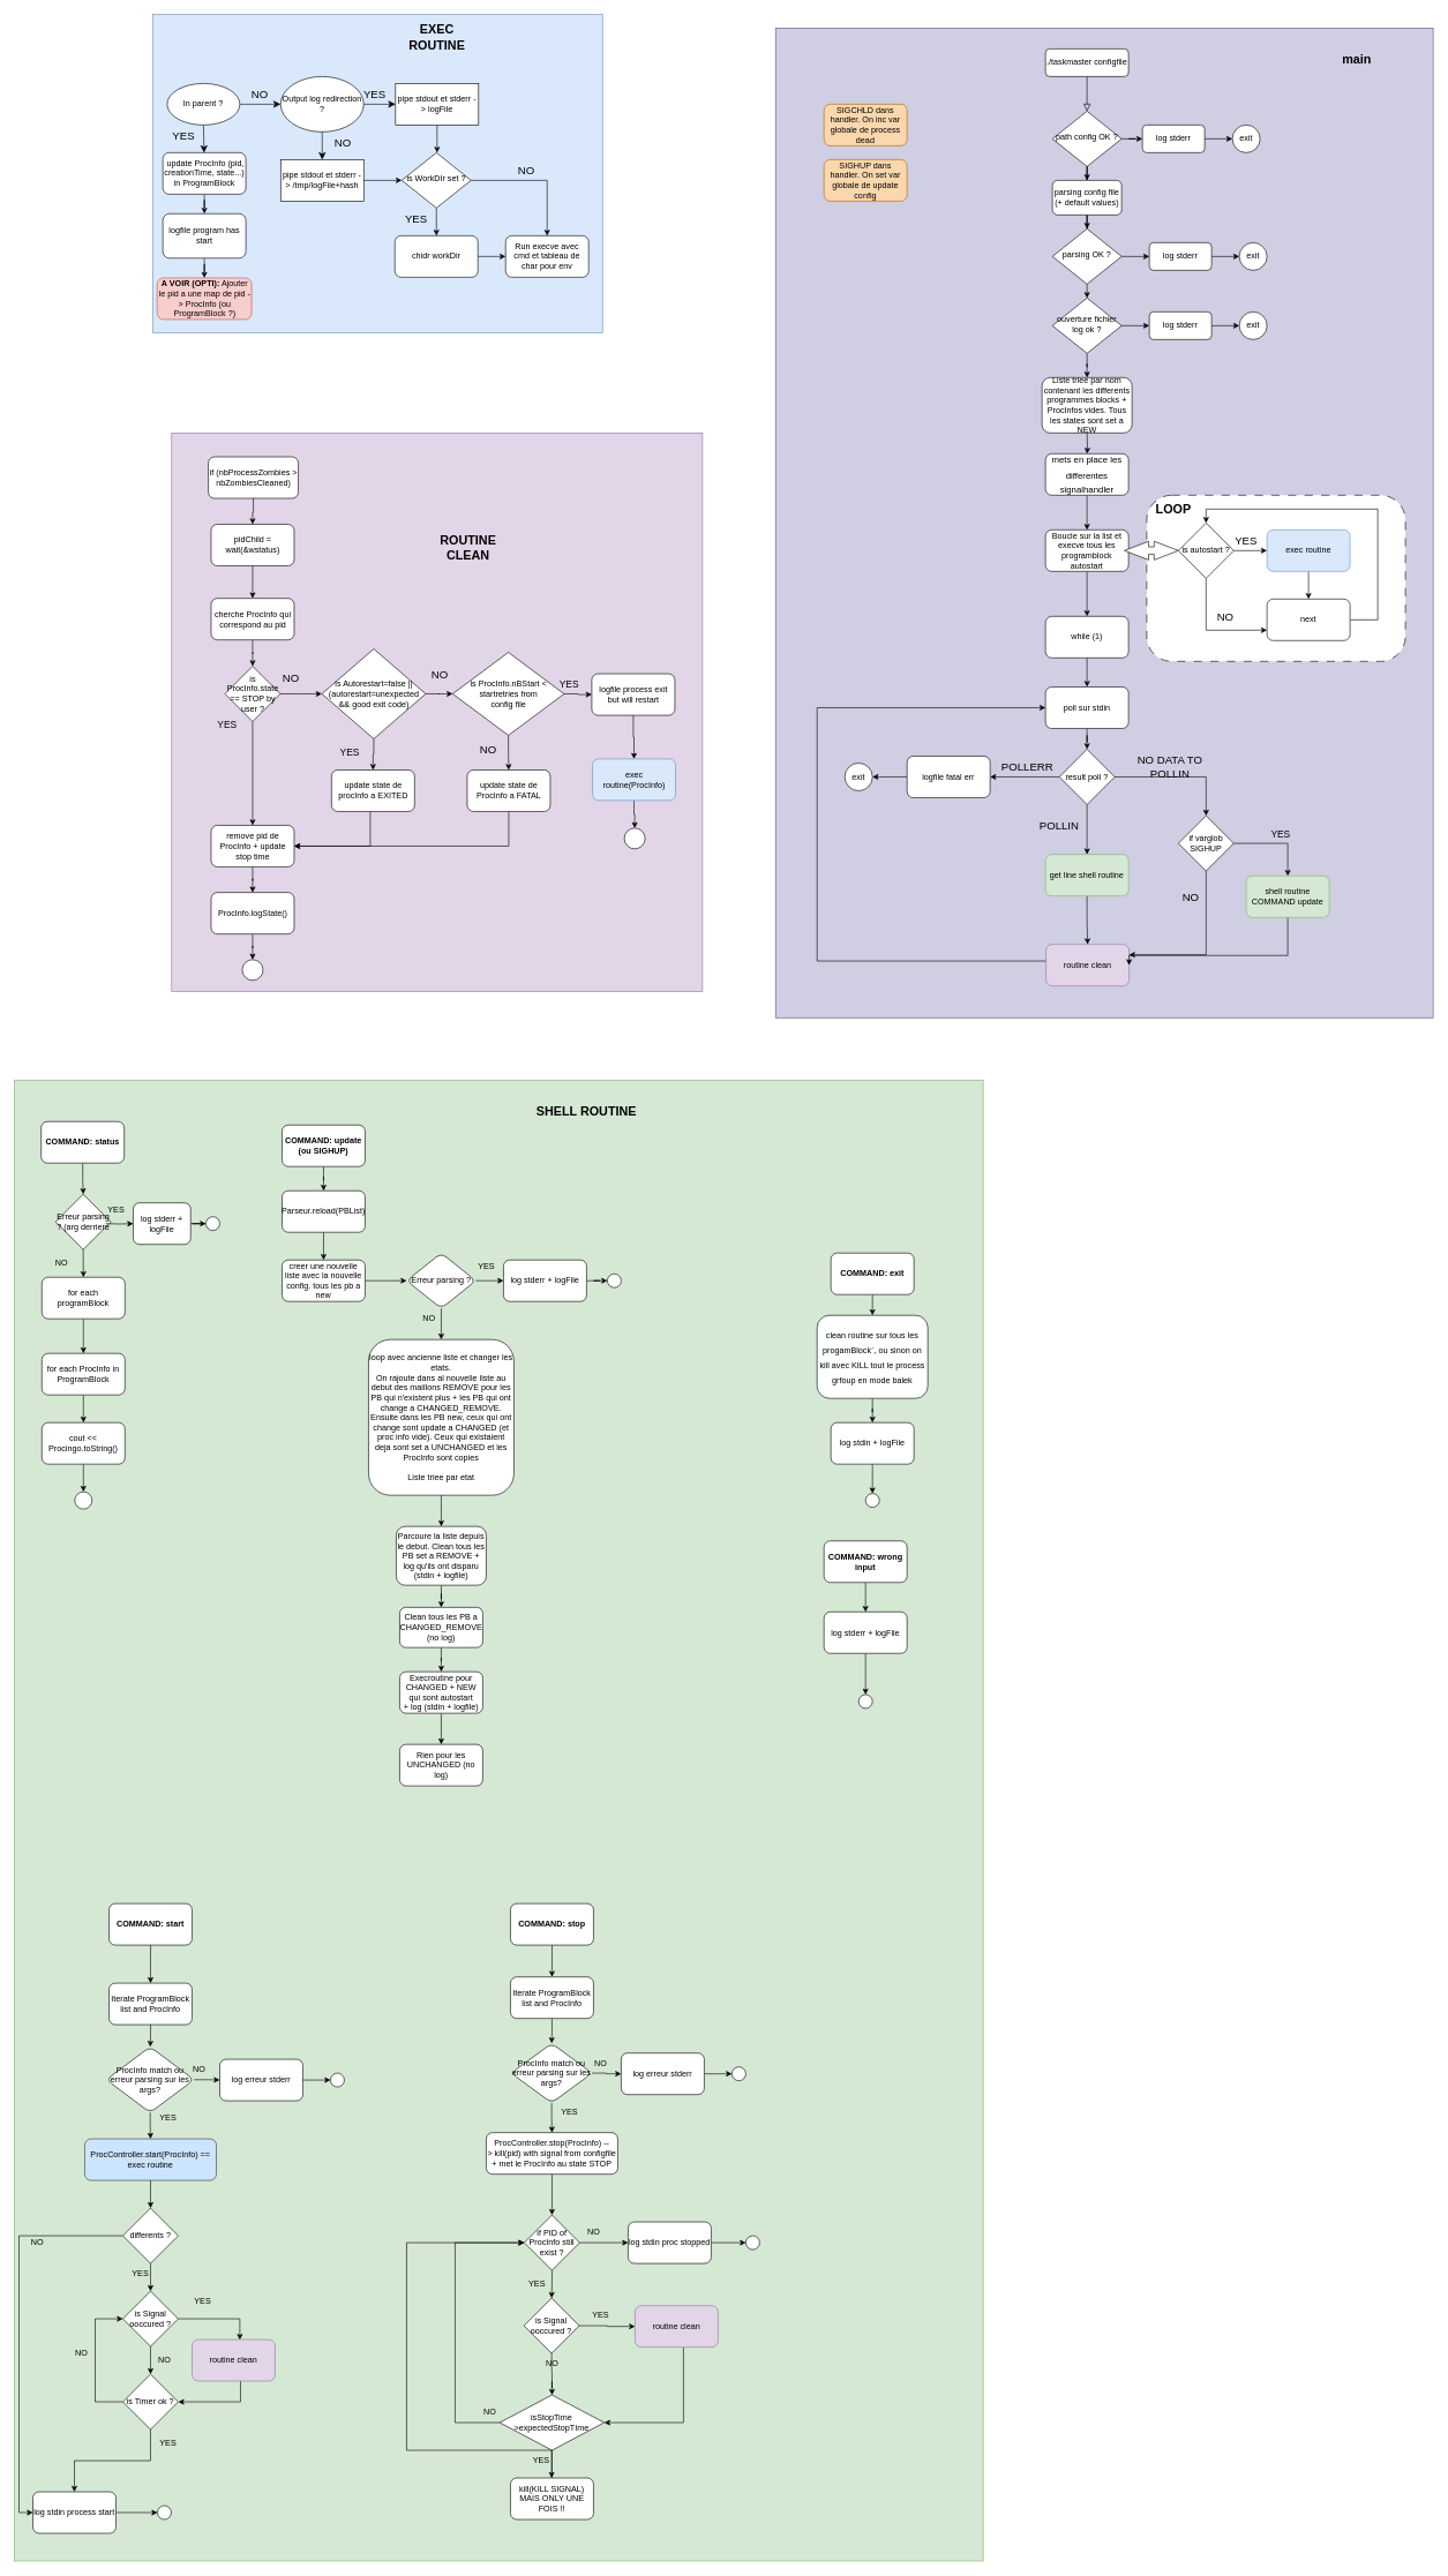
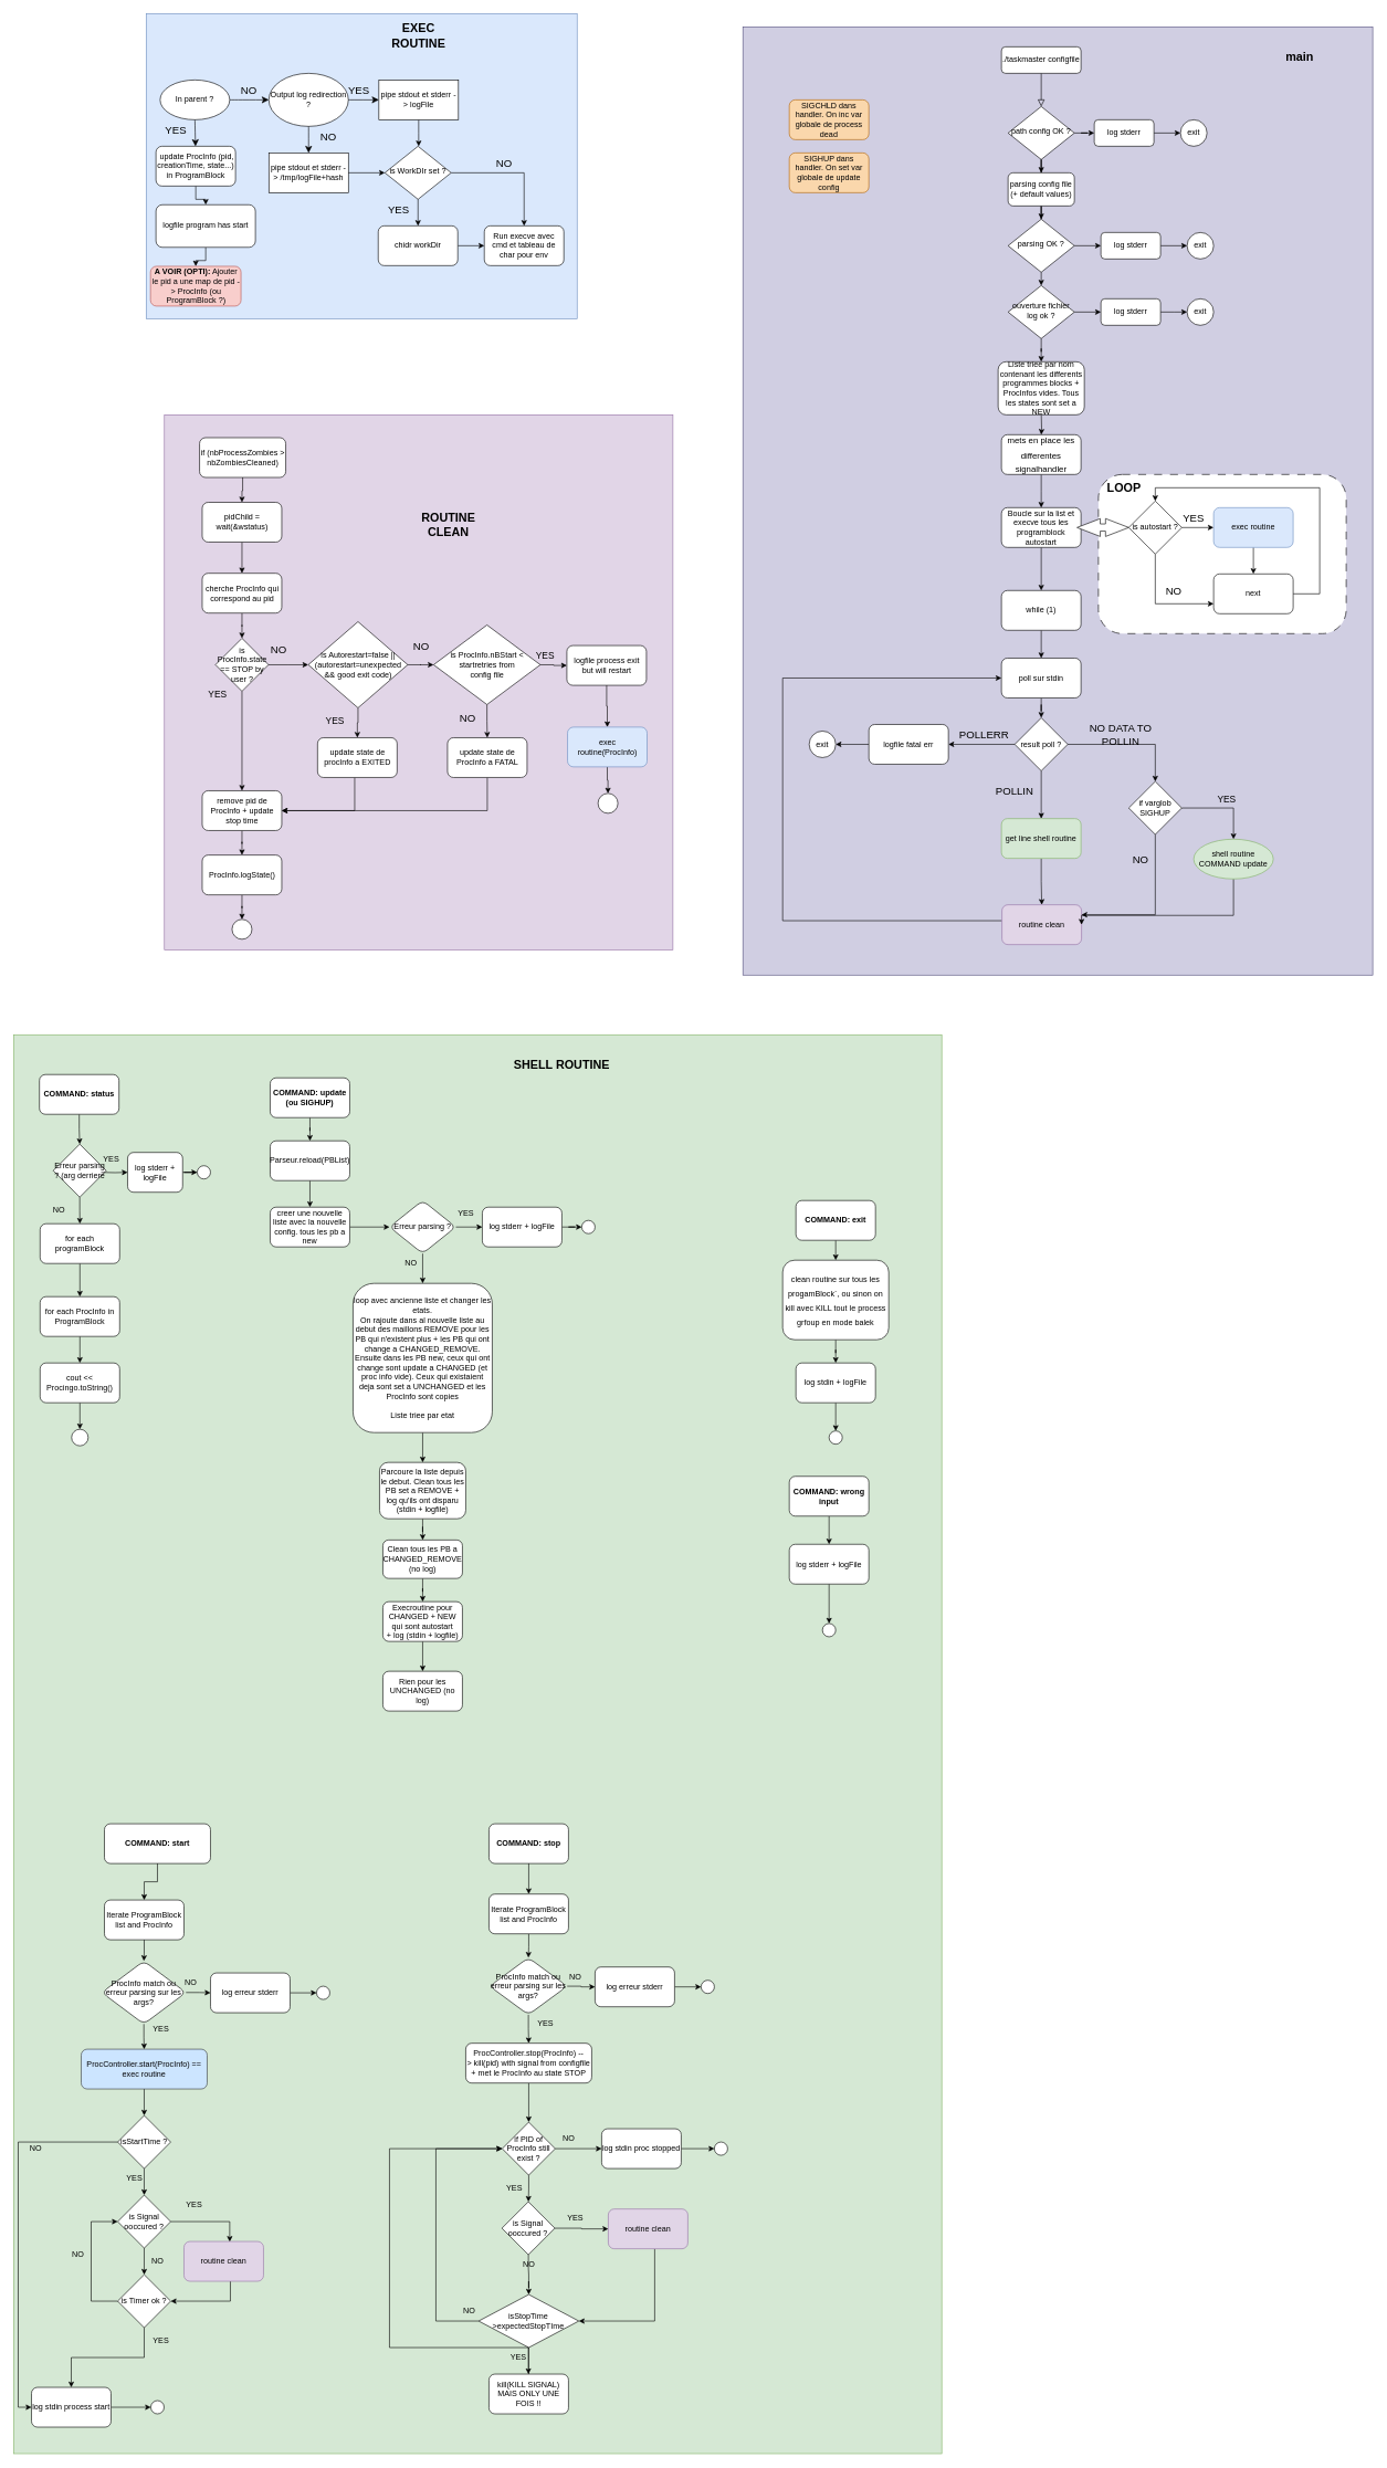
- <mxCell id="48" value="logfile program has start" style="rounded=1;whiteSpace=wrap;html=1;" vertex="1" parent="46"><mxGeometry x="14.75" y="288.186" width="120" height="64.186" as="geometry" /></mxCell>
+ <mxCell id="48" value="logfile program has start" style="rounded=1;whiteSpace=wrap;html=1;" vertex="1" parent="46"><mxGeometry x="14.75" y="288.186" width="150" height="64.186" as="geometry" /></mxCell>
- <mxCell id="221" value="shell routine COMMAND update" style="rounded=1;whiteSpace=wrap;html=1;fontSize=12;fillColor=#d5e8d4;strokeColor=#82b366;" vertex="1" parent="1"><mxGeometry x="1800" y="1265" width="120" height="60" as="geometry" /></mxCell>
+ <mxCell id="221" value="shell routine COMMAND update" style="ellipse;whiteSpace=wrap;html=1;fontSize=12;fillColor=#d5e8d4;strokeColor=#82b366;" vertex="1" parent="1"><mxGeometry x="1800" y="1265" width="120" height="60" as="geometry" /></mxCell>
- <mxCell id="92" value="COMMAND: start" style="rounded=1;whiteSpace=wrap;html=1;fontStyle=1" vertex="1" parent="1"><mxGeometry x="157" y="2750" width="120" height="60" as="geometry" /></mxCell>
+ <mxCell id="92" value="COMMAND: start" style="rounded=1;whiteSpace=wrap;html=1;fontStyle=1" vertex="1" parent="1"><mxGeometry x="157" y="2750" width="160" height="60" as="geometry" /></mxCell>
- <mxCell id="144" value="differents ?" style="rhombus;whiteSpace=wrap;html=1;" vertex="1" parent="1"><mxGeometry x="177" y="3190" width="80" height="80" as="geometry" /></mxCell>
+ <mxCell id="144" value="isStartTime ?" style="rhombus;whiteSpace=wrap;html=1;" vertex="1" parent="1"><mxGeometry x="177" y="3190" width="80" height="80" as="geometry" /></mxCell>
